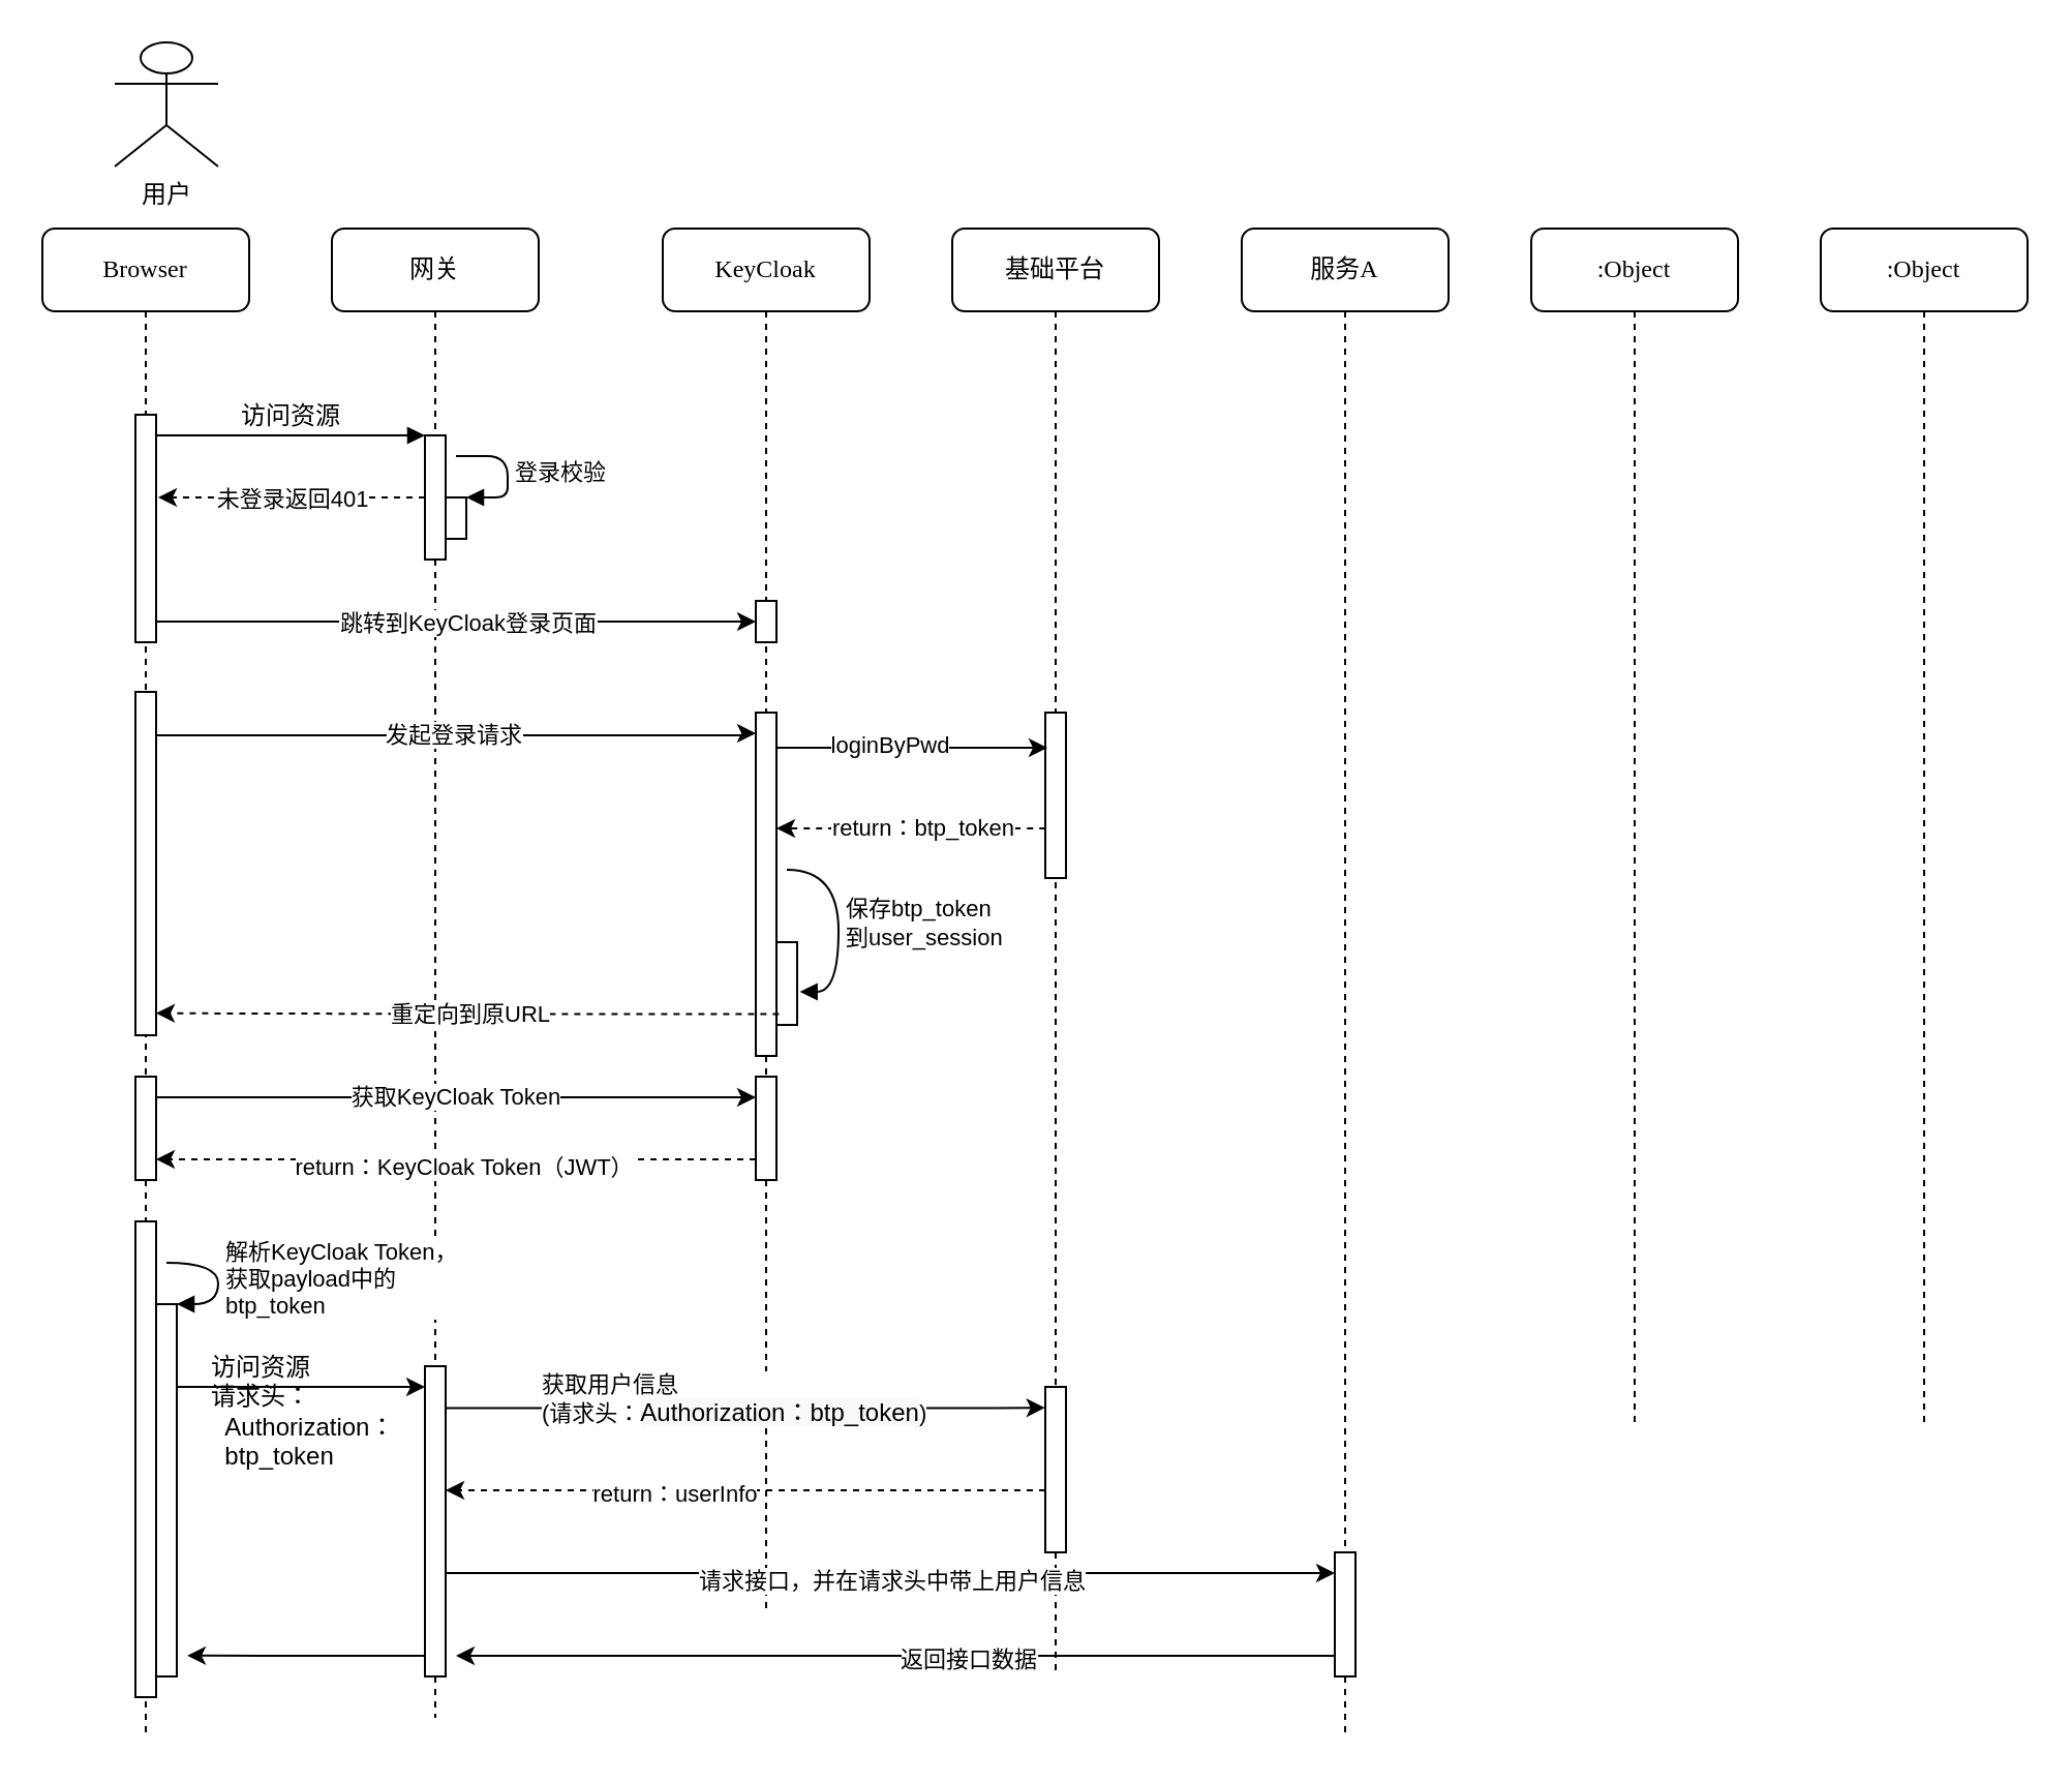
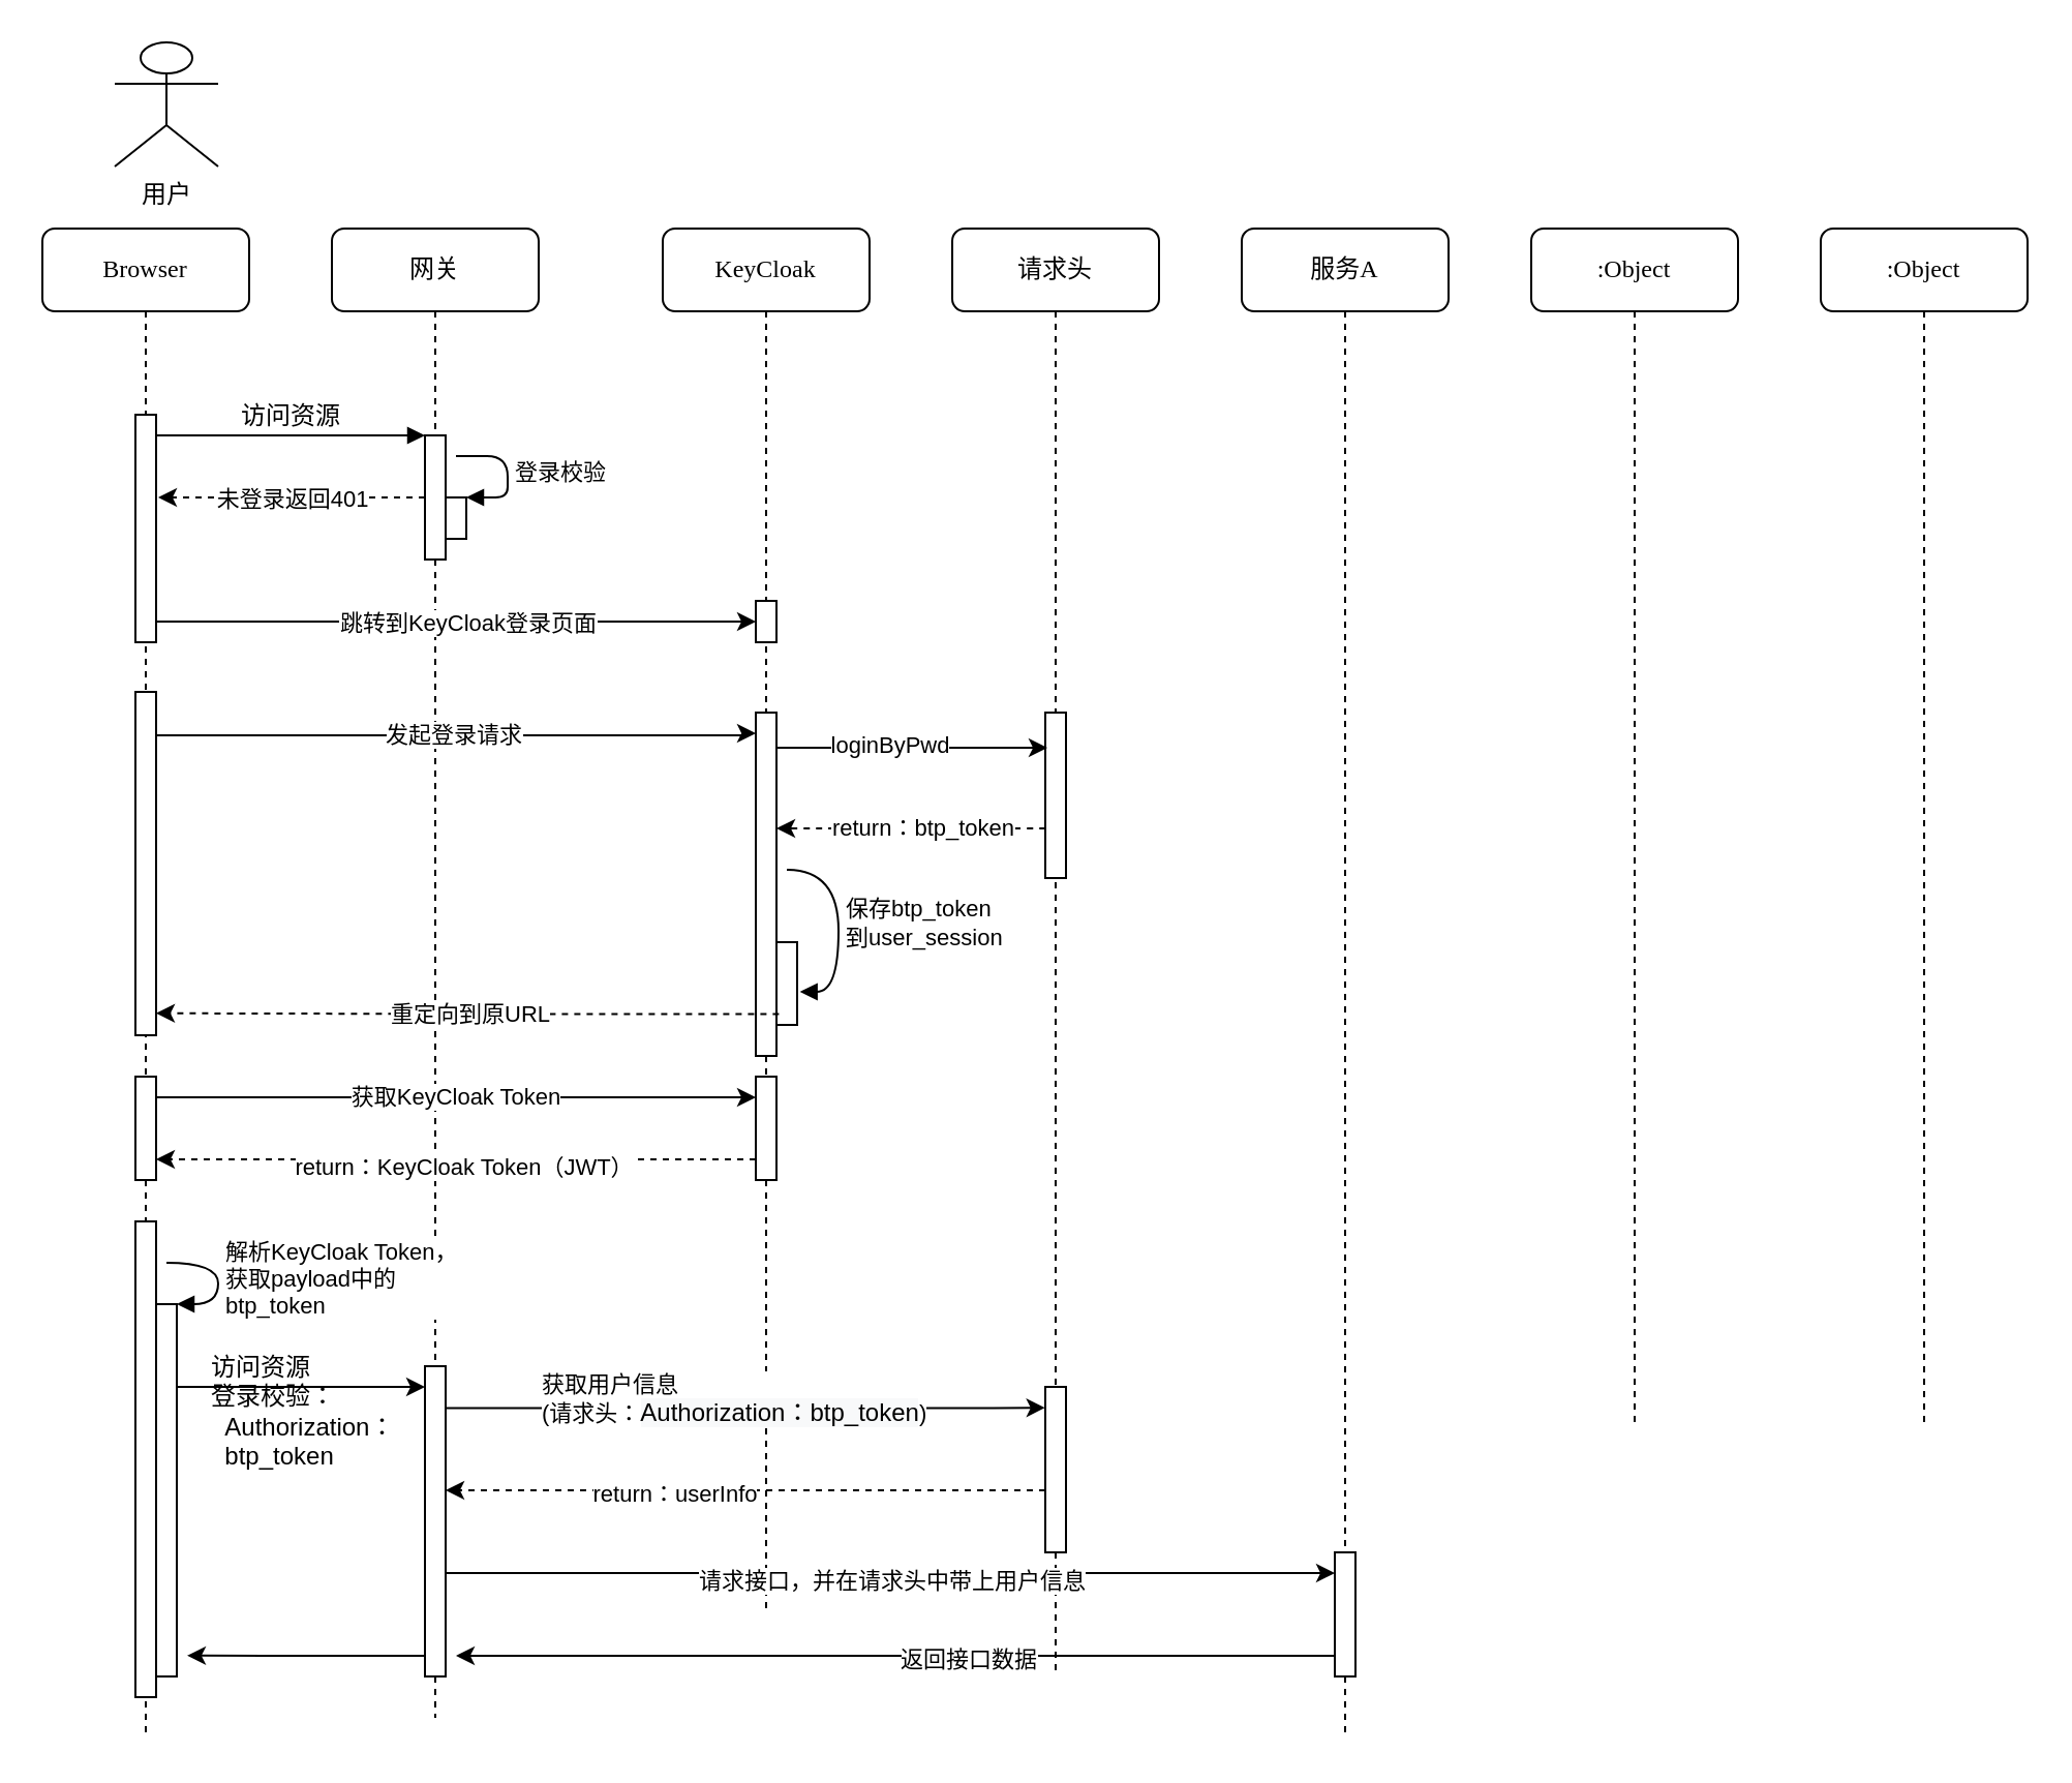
- <mxCell id="13" value="基础平台" style="shape=umlLifeline;perimeter=lifelinePerimeter;whiteSpace=wrap;html=1;container=1;collapsible=0;recursiveResize=0;outlineConnect=0;rounded=1;shadow=0;comic=0;labelBackgroundColor=none;strokeWidth=1;fontFamily=Verdana;fontSize=12;align=center;" parent="1" vertex="1"><mxGeometry x="460" y="110" width="100" height="700" as="geometry" /></mxCell>
+ <mxCell id="13" value="请求头" style="shape=umlLifeline;perimeter=lifelinePerimeter;whiteSpace=wrap;html=1;container=1;collapsible=0;recursiveResize=0;outlineConnect=0;rounded=1;shadow=0;comic=0;labelBackgroundColor=none;strokeWidth=1;fontFamily=Verdana;fontSize=12;align=center;" parent="1" vertex="1"><mxGeometry x="460" y="110" width="100" height="700" as="geometry" /></mxCell>
- <mxCell id="45" value="&lt;span style=&quot;text-align: center&quot;&gt;访问资源&lt;/span&gt;&lt;br&gt;请求头：&lt;br&gt;&amp;nbsp; Authorization：&lt;br&gt;&amp;nbsp; btp_token" style="text;html=1;align=left;verticalAlign=middle;resizable=0;points=[];autosize=1;" vertex="1" parent="1"><mxGeometry x="100" y="652" width="100" height="60" as="geometry" /></mxCell>
+ <mxCell id="45" value="&lt;span style=&quot;text-align: center&quot;&gt;访问资源&lt;/span&gt;&lt;br&gt;登录校验：&lt;br&gt;&amp;nbsp; Authorization：&lt;br&gt;&amp;nbsp; btp_token" style="text;html=1;align=left;verticalAlign=middle;resizable=0;points=[];autosize=1;" vertex="1" parent="1"><mxGeometry x="100" y="652" width="100" height="60" as="geometry" /></mxCell>
